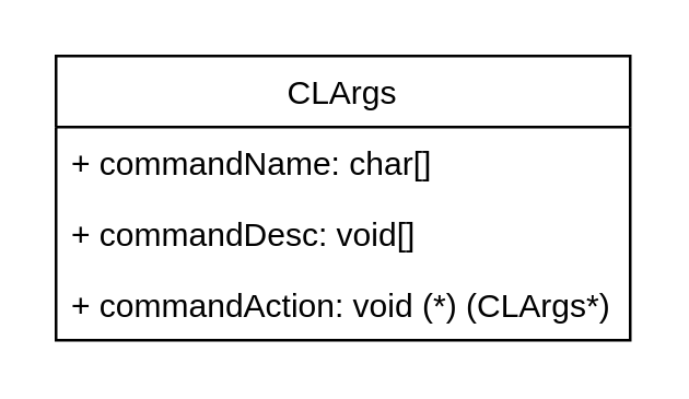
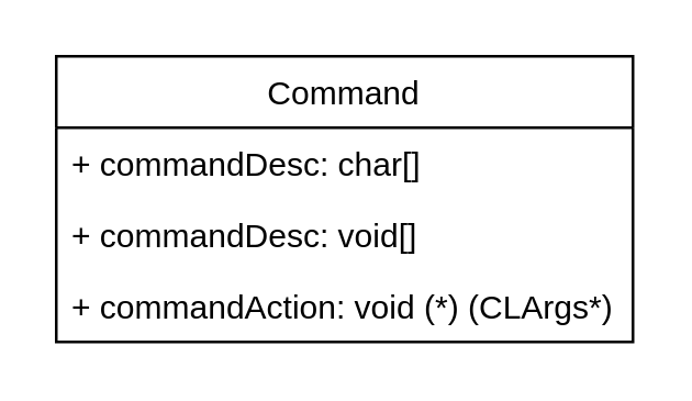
- <mxCell id="2" value="CLArgs" style="swimlane;fontStyle=0;childLayout=stackLayout;horizontal=1;startSize=26;fillColor=none;horizontalStack=0;resizeParent=1;resizeParentMax=0;resizeLast=0;collapsible=1;marginBottom=0;" vertex="1" parent="1"><mxGeometry x="20" y="20" width="210" height="104" as="geometry"><mxRectangle x="290" y="110" width="50" height="40" as="alternateBounds" /></mxGeometry></mxCell>
+ <mxCell id="2" value="Command" style="swimlane;fontStyle=0;childLayout=stackLayout;horizontal=1;startSize=26;fillColor=none;horizontalStack=0;resizeParent=1;resizeParentMax=0;resizeLast=0;collapsible=1;marginBottom=0;" vertex="1" parent="1"><mxGeometry x="20" y="20" width="210" height="104" as="geometry"><mxRectangle x="290" y="110" width="50" height="40" as="alternateBounds" /></mxGeometry></mxCell>
- <mxCell id="3" value="+ commandName: char[]    " style="text;strokeColor=none;fillColor=none;align=left;verticalAlign=top;spacingLeft=4;spacingRight=4;overflow=hidden;rotatable=0;points=[[0,0.5],[1,0.5]];portConstraint=eastwest;" vertex="1" parent="2"><mxGeometry y="26" width="210" height="26" as="geometry" /></mxCell>
+ <mxCell id="3" value="+ commandDesc: char[]    " style="text;strokeColor=none;fillColor=none;align=left;verticalAlign=top;spacingLeft=4;spacingRight=4;overflow=hidden;rotatable=0;points=[[0,0.5],[1,0.5]];portConstraint=eastwest;" vertex="1" parent="2"><mxGeometry y="26" width="210" height="26" as="geometry" /></mxCell>
